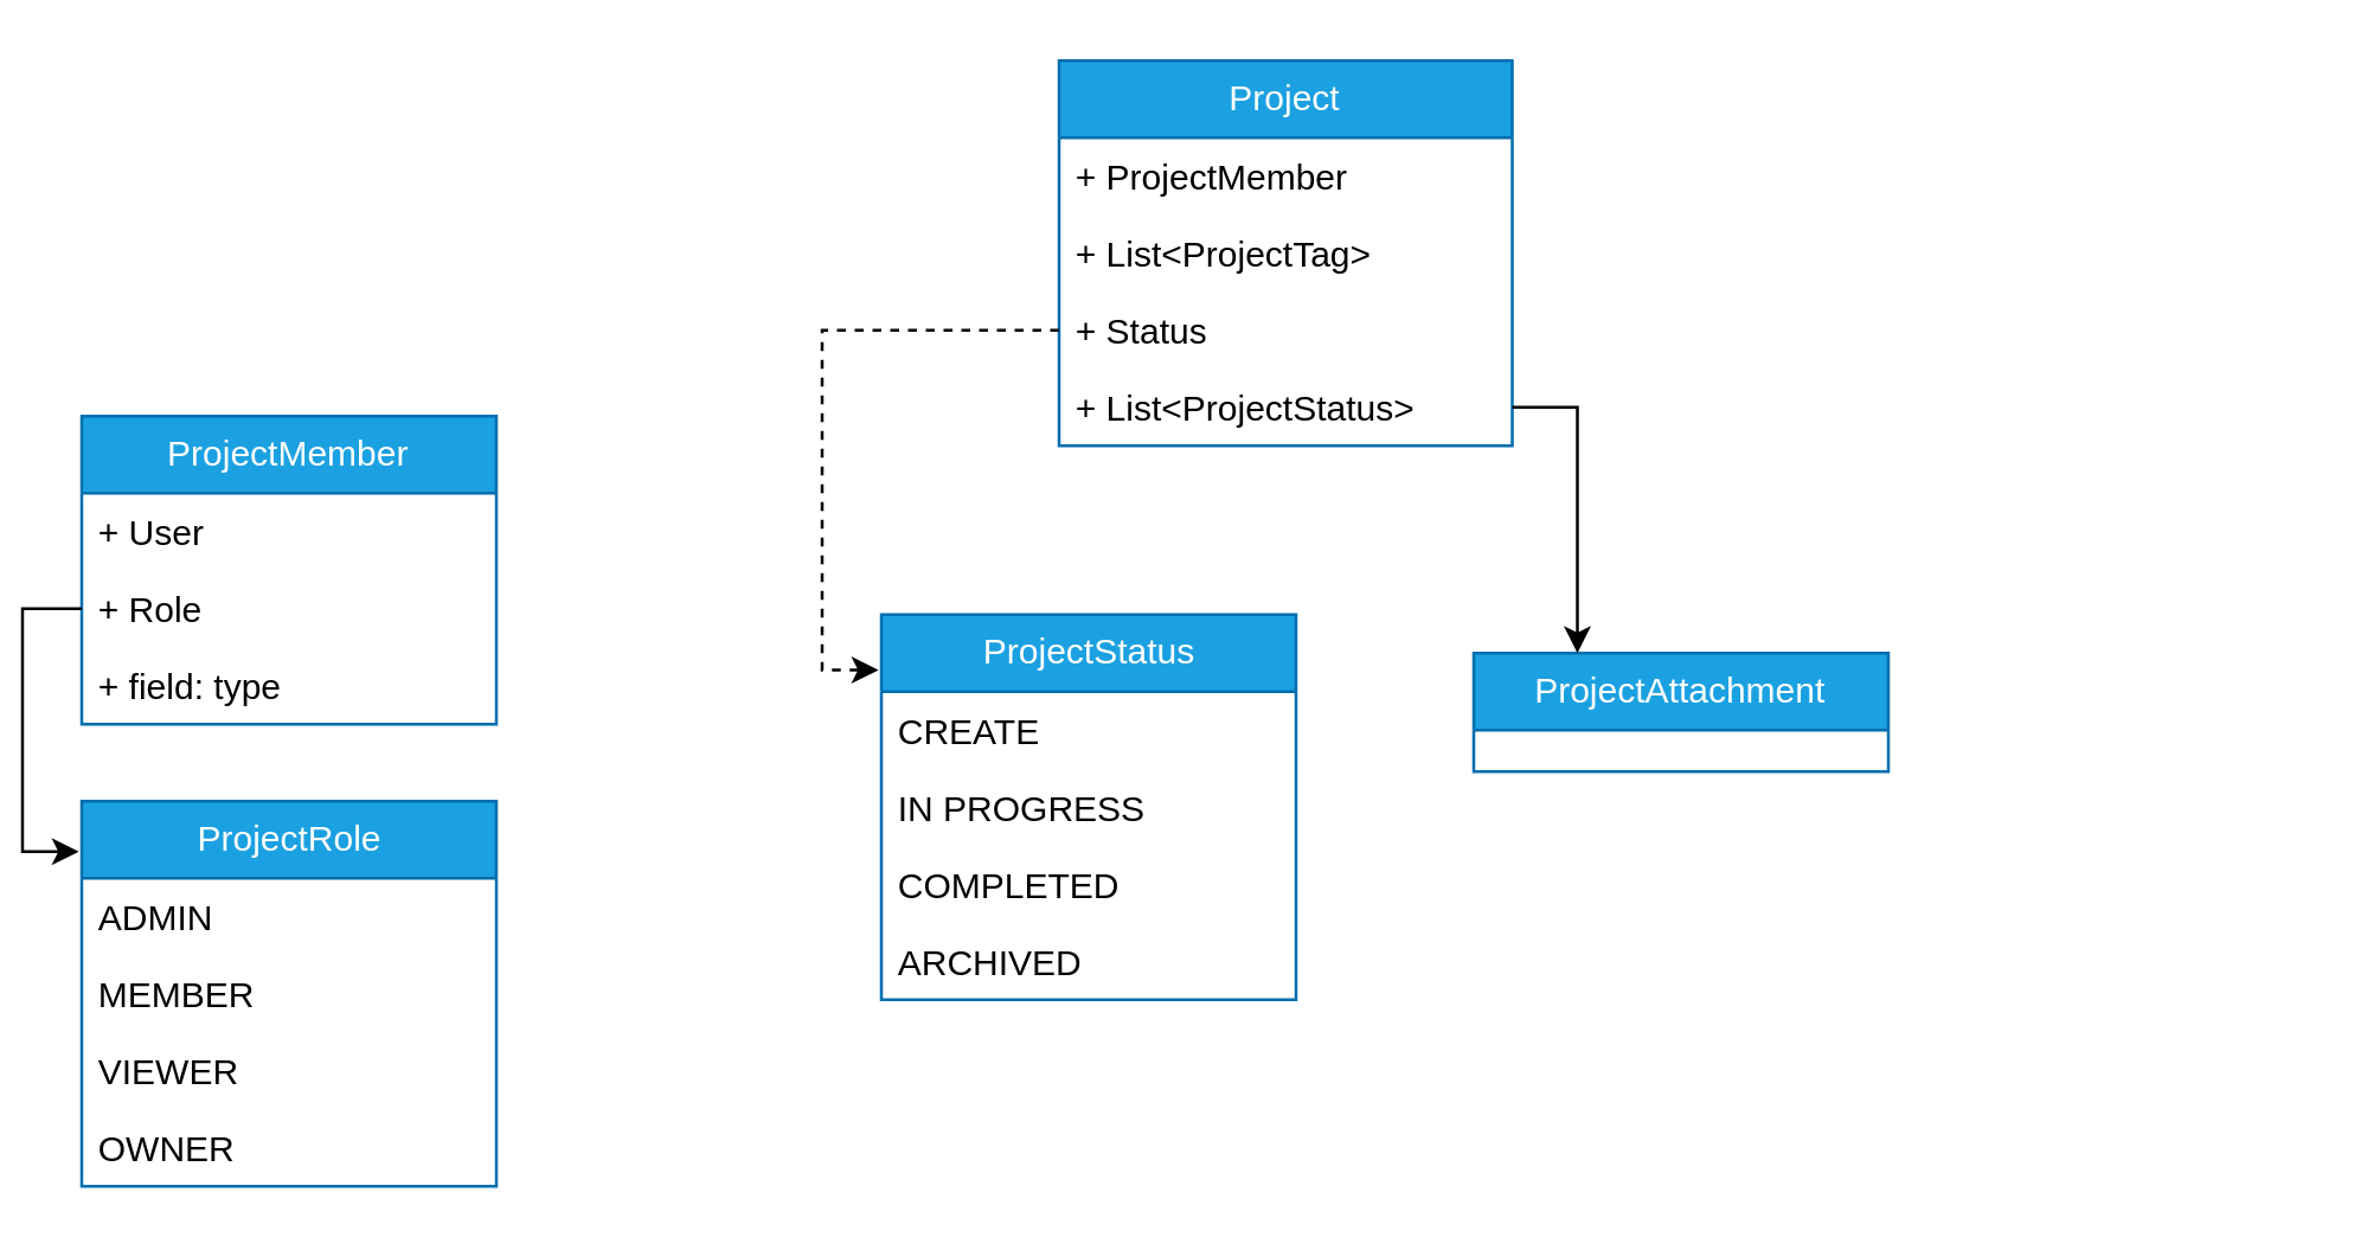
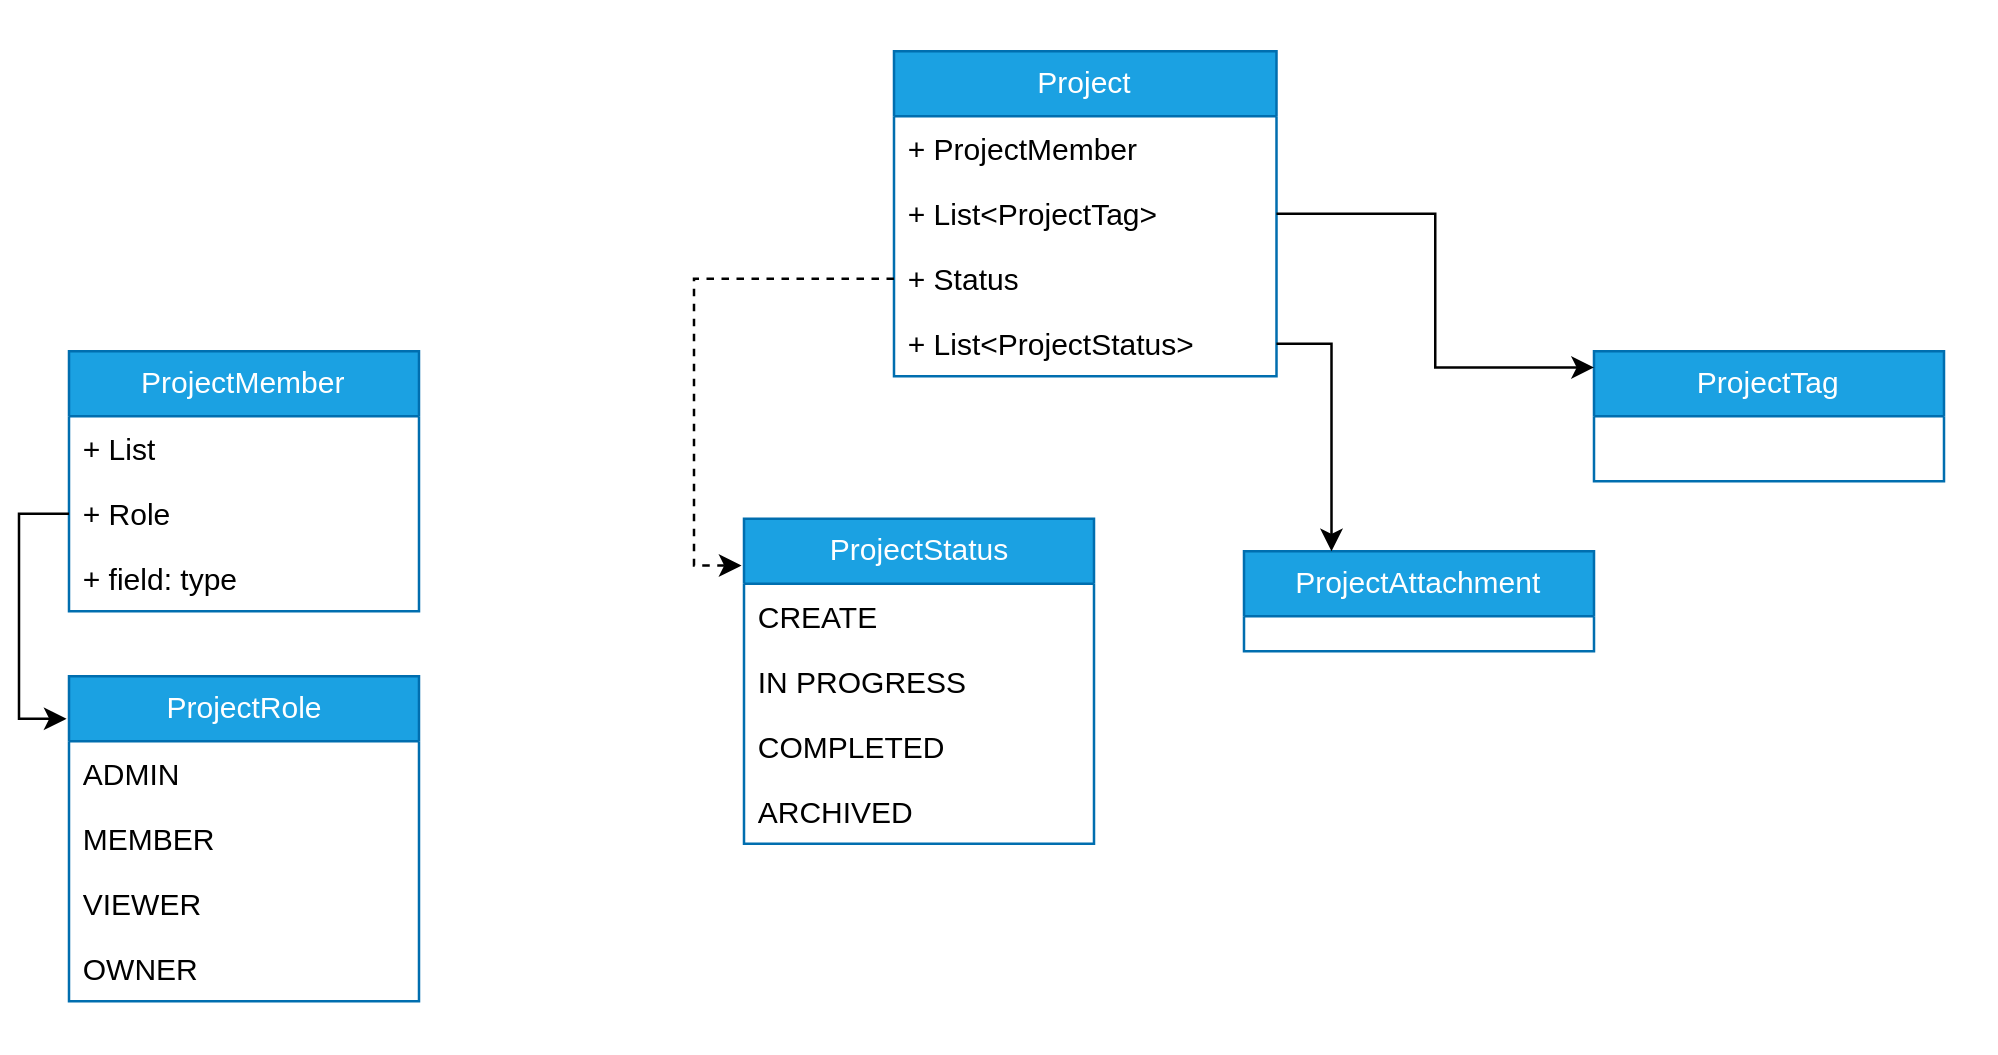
+ <mxCell id="12" style="edgeStyle=orthogonalEdgeStyle;rounded=0;orthogonalLoop=1;jettySize=auto;html=1;exitX=1;exitY=0.5;exitDx=0;exitDy=0;entryX=0;entryY=0.125;entryDx=0;entryDy=0;entryPerimeter=0;" parent="1" source="4" target="11" edge="1"><mxGeometry relative="1" as="geometry" /></mxCell>
+ <mxCell id="11" value="ProjectTag" style="swimlane;fontStyle=0;childLayout=stackLayout;horizontal=1;startSize=26;fillColor=#1ba1e2;horizontalStack=0;resizeParent=1;resizeParentMax=0;resizeLast=0;collapsible=1;marginBottom=0;whiteSpace=wrap;html=1;fontColor=#ffffff;strokeColor=#006EAF;" parent="1" vertex="1"><mxGeometry x="630" y="140" width="140" height="52" as="geometry" /></mxCell>
- <mxCell id="8" value="+ User" style="text;strokeColor=none;fillColor=none;align=left;verticalAlign=top;spacingLeft=4;spacingRight=4;overflow=hidden;rotatable=0;points=[[0,0.5],[1,0.5]];portConstraint=eastwest;whiteSpace=wrap;html=1;" parent="7" vertex="1"><mxGeometry y="26" width="140" height="26" as="geometry" /></mxCell>
+ <mxCell id="8" value="+ List" style="text;strokeColor=none;fillColor=none;align=left;verticalAlign=top;spacingLeft=4;spacingRight=4;overflow=hidden;rotatable=0;points=[[0,0.5],[1,0.5]];portConstraint=eastwest;whiteSpace=wrap;html=1;" parent="7" vertex="1"><mxGeometry y="26" width="140" height="26" as="geometry" /></mxCell>
